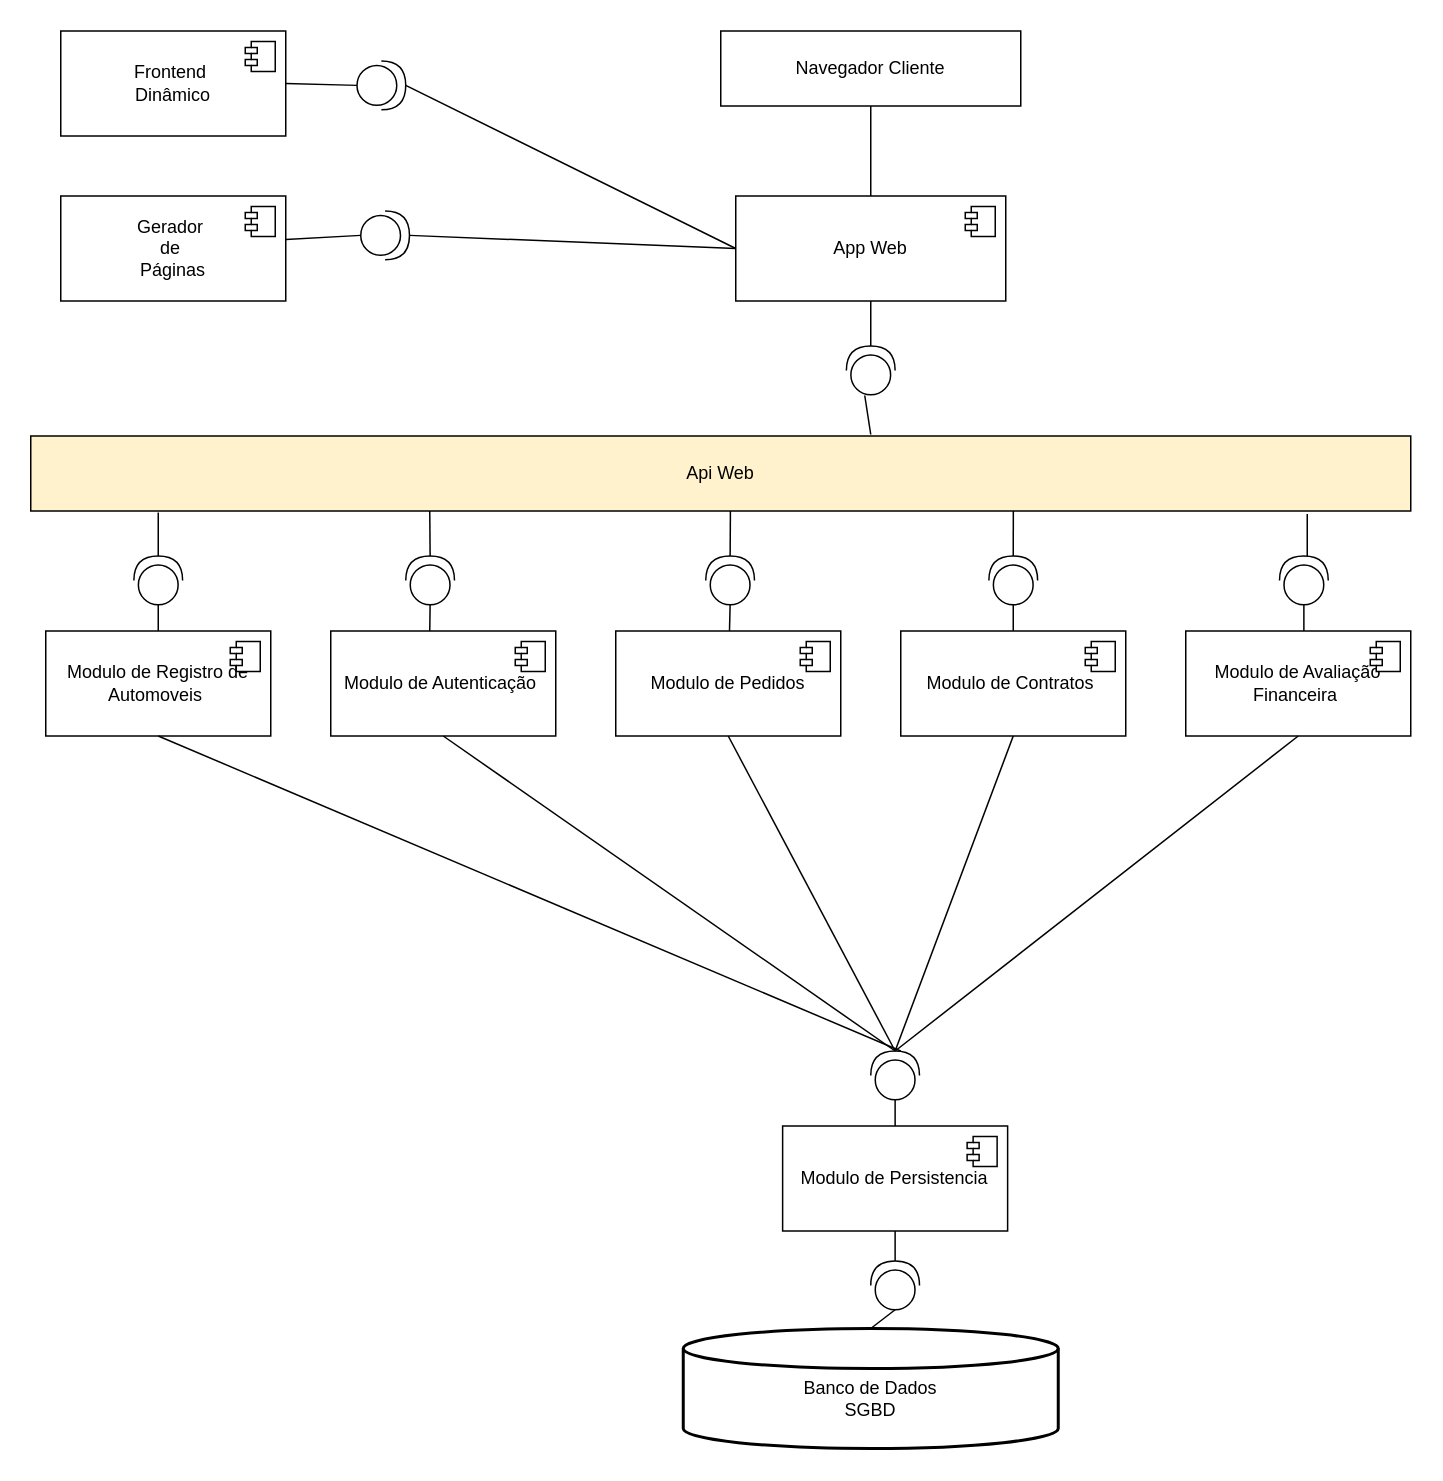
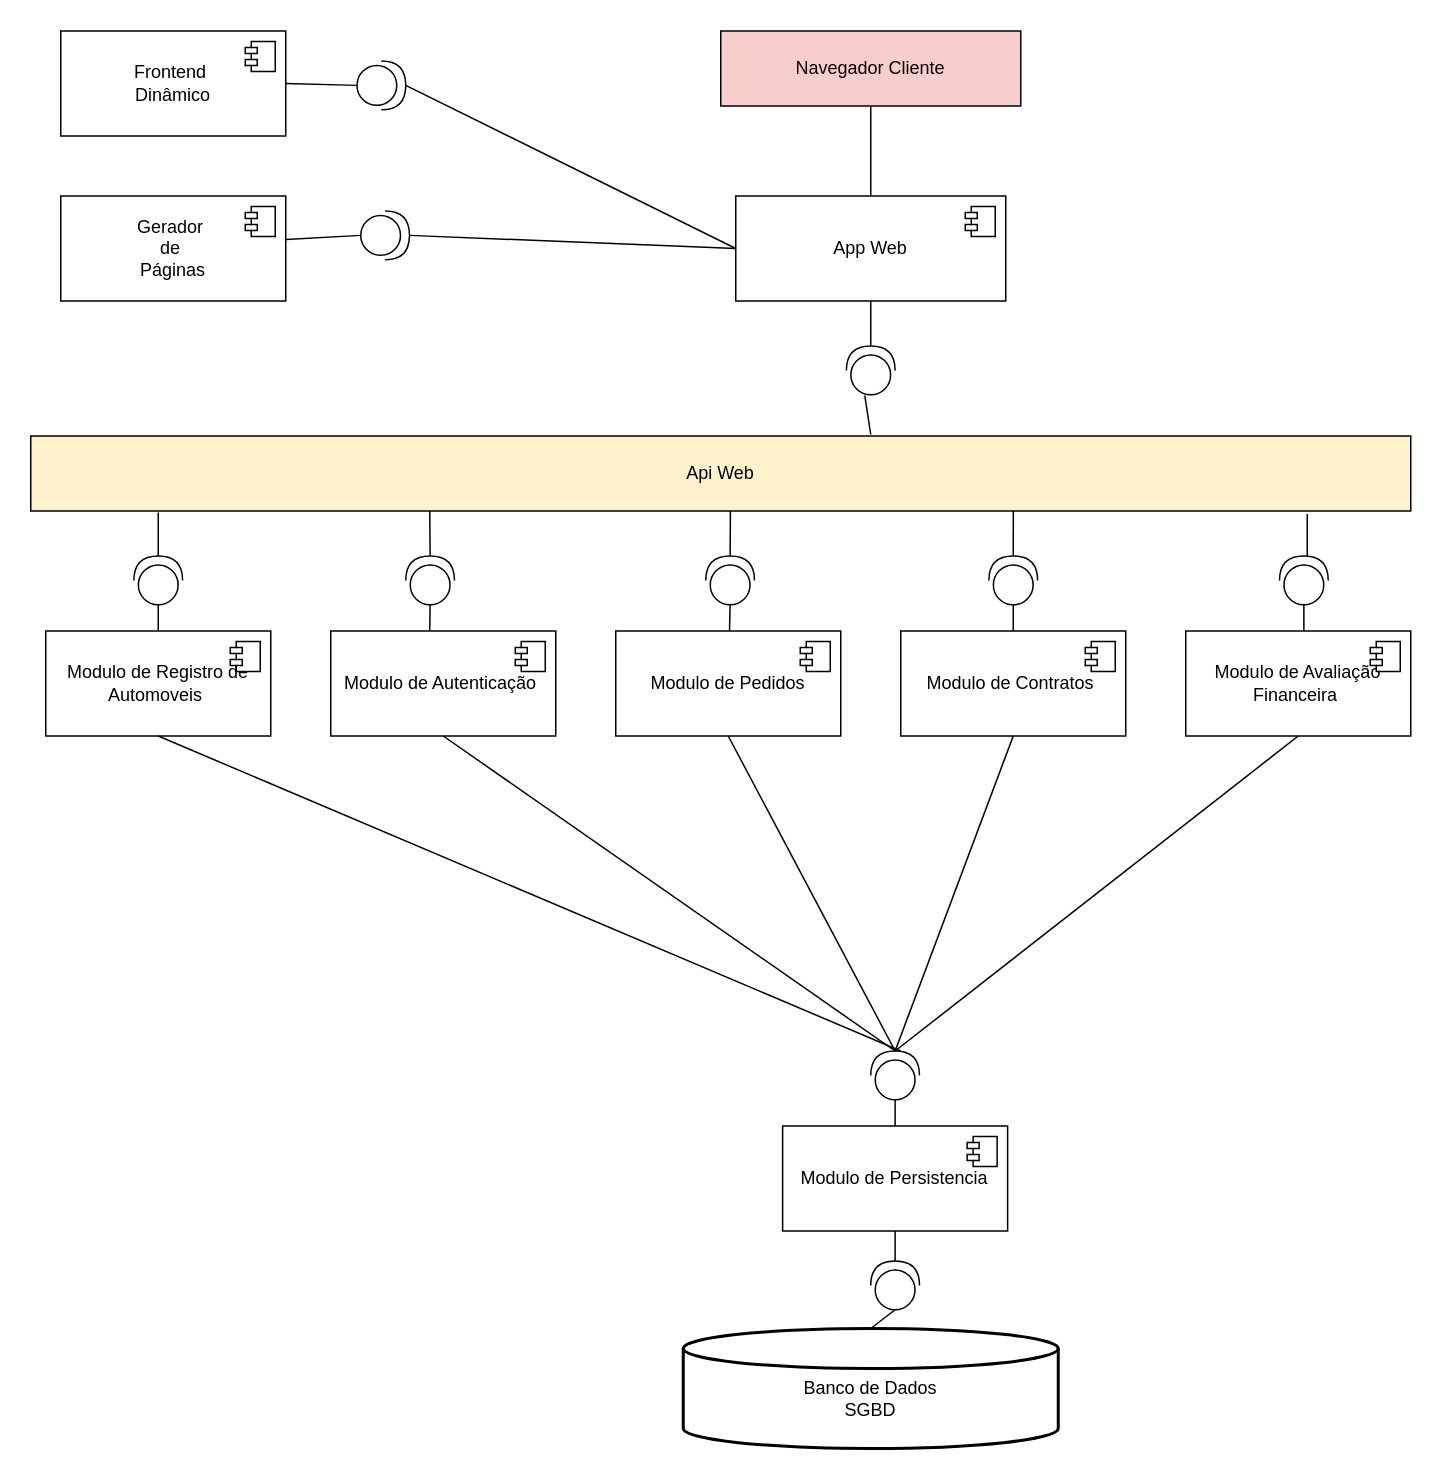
- <mxCell id="3" value="Navegador Cliente" style="rounded=0;whiteSpace=wrap;html=1;" vertex="1" parent="1"><mxGeometry x="480" y="20" width="200" height="50" as="geometry" /></mxCell>
+ <mxCell id="3" value="Navegador Cliente" style="rounded=0;whiteSpace=wrap;html=1;fillColor=#f8cecc;" vertex="1" parent="1"><mxGeometry x="480" y="20" width="200" height="50" as="geometry" /></mxCell>
